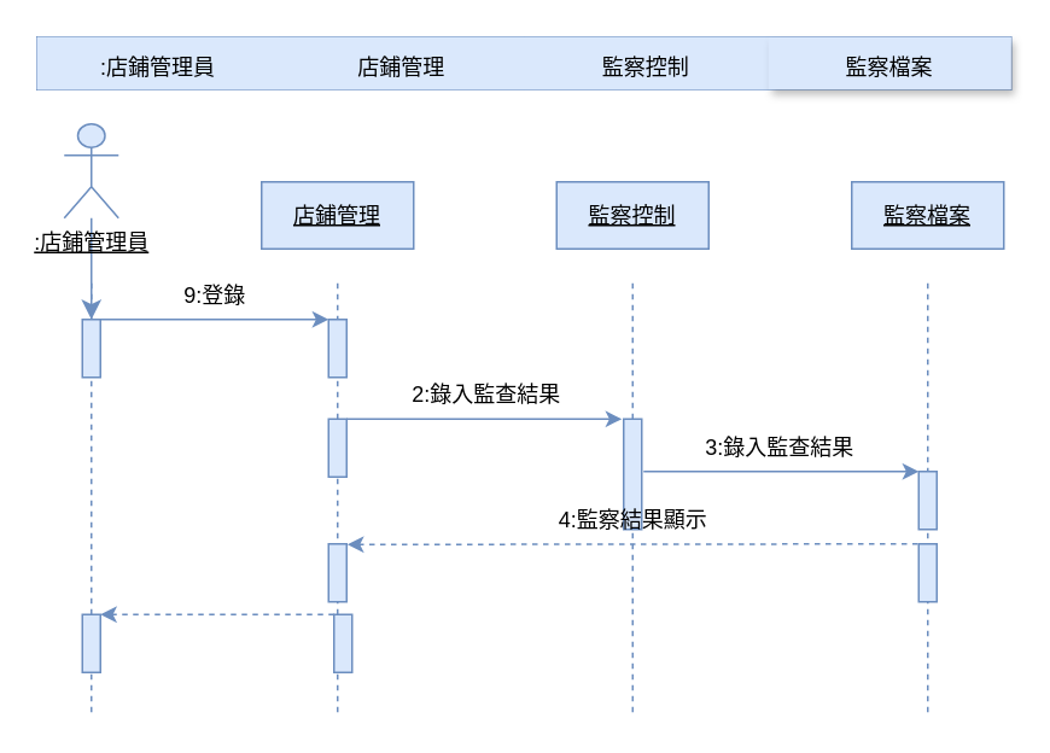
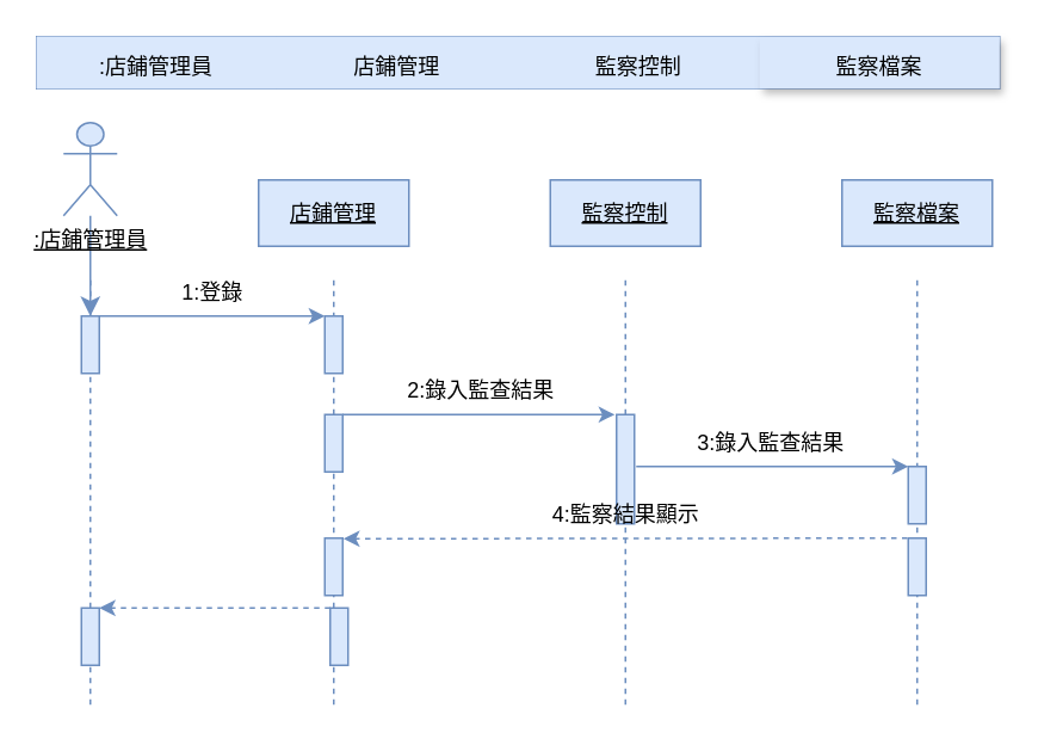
- <mxCell id="14" value="9:登錄" style="text;html=1;align=center;verticalAlign=middle;resizable=0;points=[];autosize=1;strokeColor=none;fillColor=none;labelBackgroundColor=none;" parent="1" vertex="1"><mxGeometry x="92" y="150" width="52" height="26" as="geometry" /></mxCell>
+ <mxCell id="14" value="1:登錄" style="text;html=1;align=center;verticalAlign=middle;resizable=0;points=[];autosize=1;strokeColor=none;fillColor=none;labelBackgroundColor=none;" parent="1" vertex="1"><mxGeometry x="92" y="150" width="52" height="26" as="geometry" /></mxCell>
